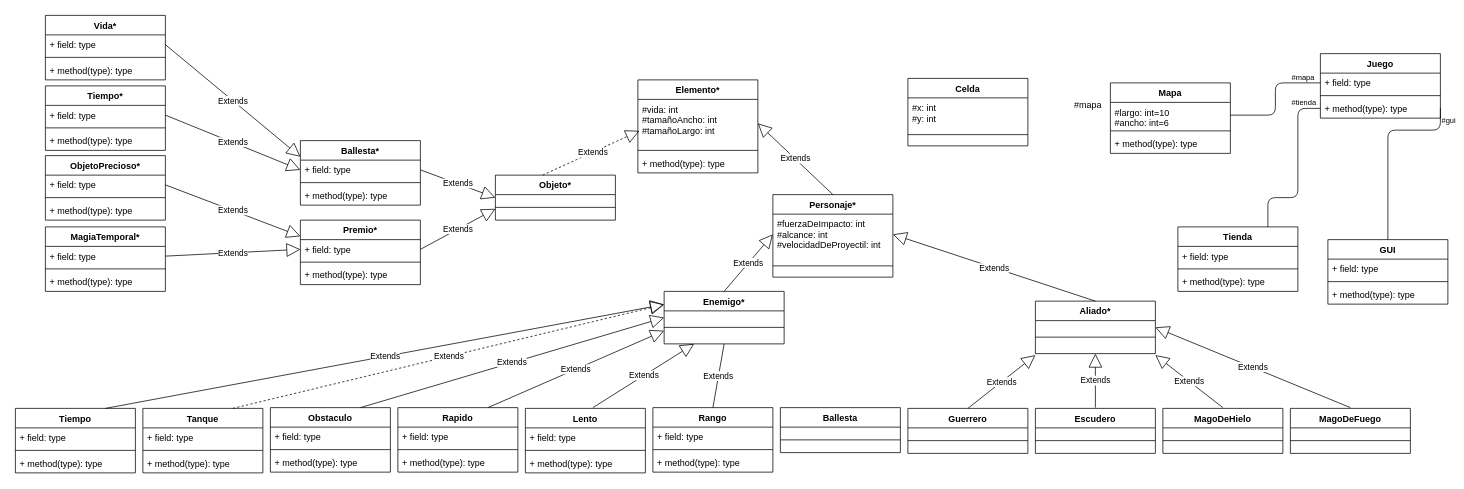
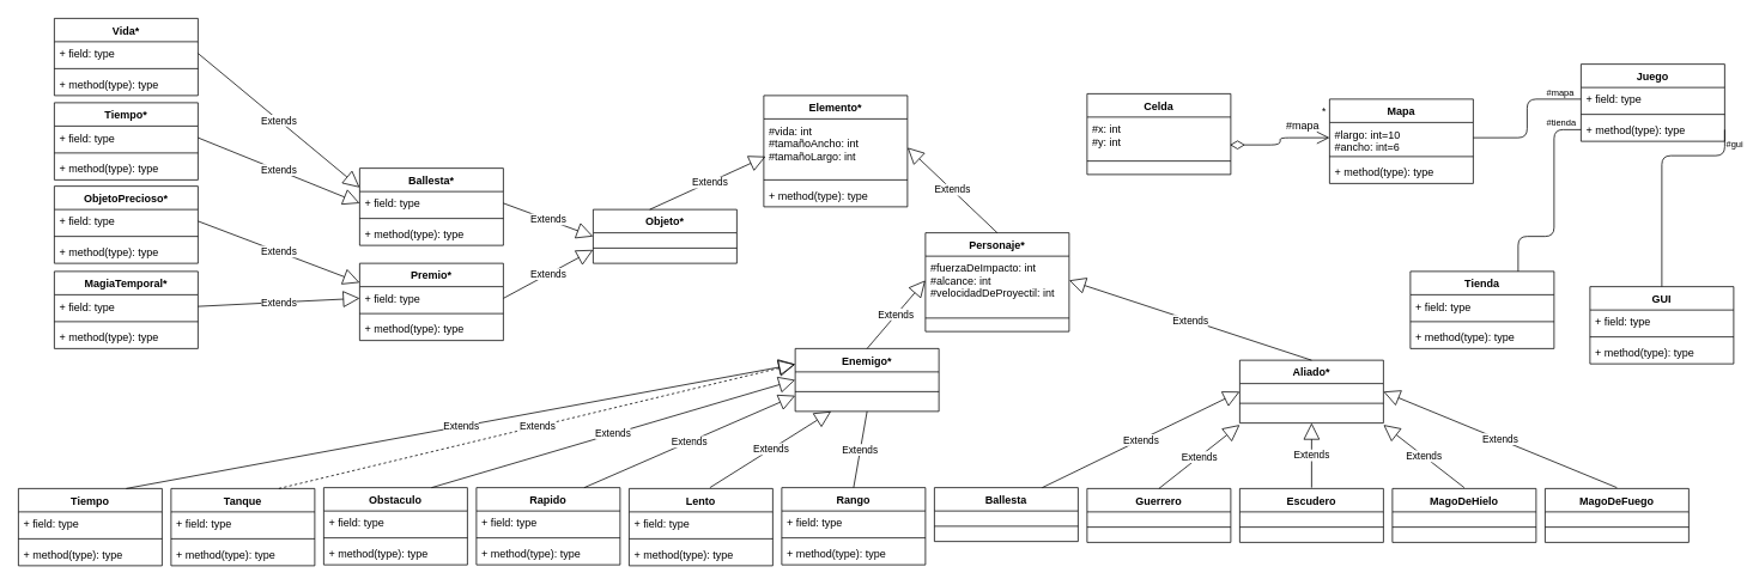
+ <mxCell id="101" value="*" style="endArrow=open;html=1;endSize=12;startArrow=diamondThin;startSize=14;startFill=0;edgeStyle=orthogonalEdgeStyle;align=left;verticalAlign=bottom;exitX=0.994;exitY=0.912;exitDx=0;exitDy=0;exitPerimeter=0;entryX=0;entryY=0.5;entryDx=0;entryDy=0;" edge="1" parent="1" source="7" target="98"><mxGeometry x="0.832" y="20" relative="1" as="geometry"><mxPoint x="1370" y="152" as="sourcePoint" /><mxPoint x="1480" y="152" as="targetPoint" /><mxPoint as="offset" /></mxGeometry></mxCell>
- <mxCell id="11" value="Extends" style="endArrow=block;endSize=16;endFill=0;html=1;exitX=0.394;exitY=0;exitDx=0;exitDy=0;exitPerimeter=0;entryX=0.013;entryY=0.656;entryDx=0;entryDy=0;entryPerimeter=0;dashed=1;" edge="1" parent="1" source="9" target="3"><mxGeometry x="0.034" y="-1" width="160" relative="1" as="geometry"><mxPoint x="660" y="195" as="sourcePoint" /><mxPoint x="820" y="195" as="targetPoint" /><mxPoint y="-1" as="offset" /></mxGeometry></mxCell>
+ <mxCell id="11" value="Extends" style="endArrow=block;endSize=16;endFill=0;html=1;exitX=0.394;exitY=0;exitDx=0;exitDy=0;exitPerimeter=0;entryX=0.013;entryY=0.656;entryDx=0;entryDy=0;entryPerimeter=0;" edge="1" parent="1" source="9" target="3"><mxGeometry x="0.034" y="-1" width="160" relative="1" as="geometry"><mxPoint x="660" y="195" as="sourcePoint" /><mxPoint x="820" y="195" as="targetPoint" /><mxPoint y="-1" as="offset" /></mxGeometry></mxCell>
+ <mxCell id="32" value="Extends" style="endArrow=block;endSize=16;endFill=0;html=1;entryX=0;entryY=0.5;entryDx=0;entryDy=0;exitX=0.75;exitY=0;exitDx=0;exitDy=0;" edge="1" parent="1" source="22" target="16"><mxGeometry width="160" relative="1" as="geometry"><mxPoint x="880" y="623" as="sourcePoint" /><mxPoint x="1040" y="623" as="targetPoint" /></mxGeometry></mxCell>
